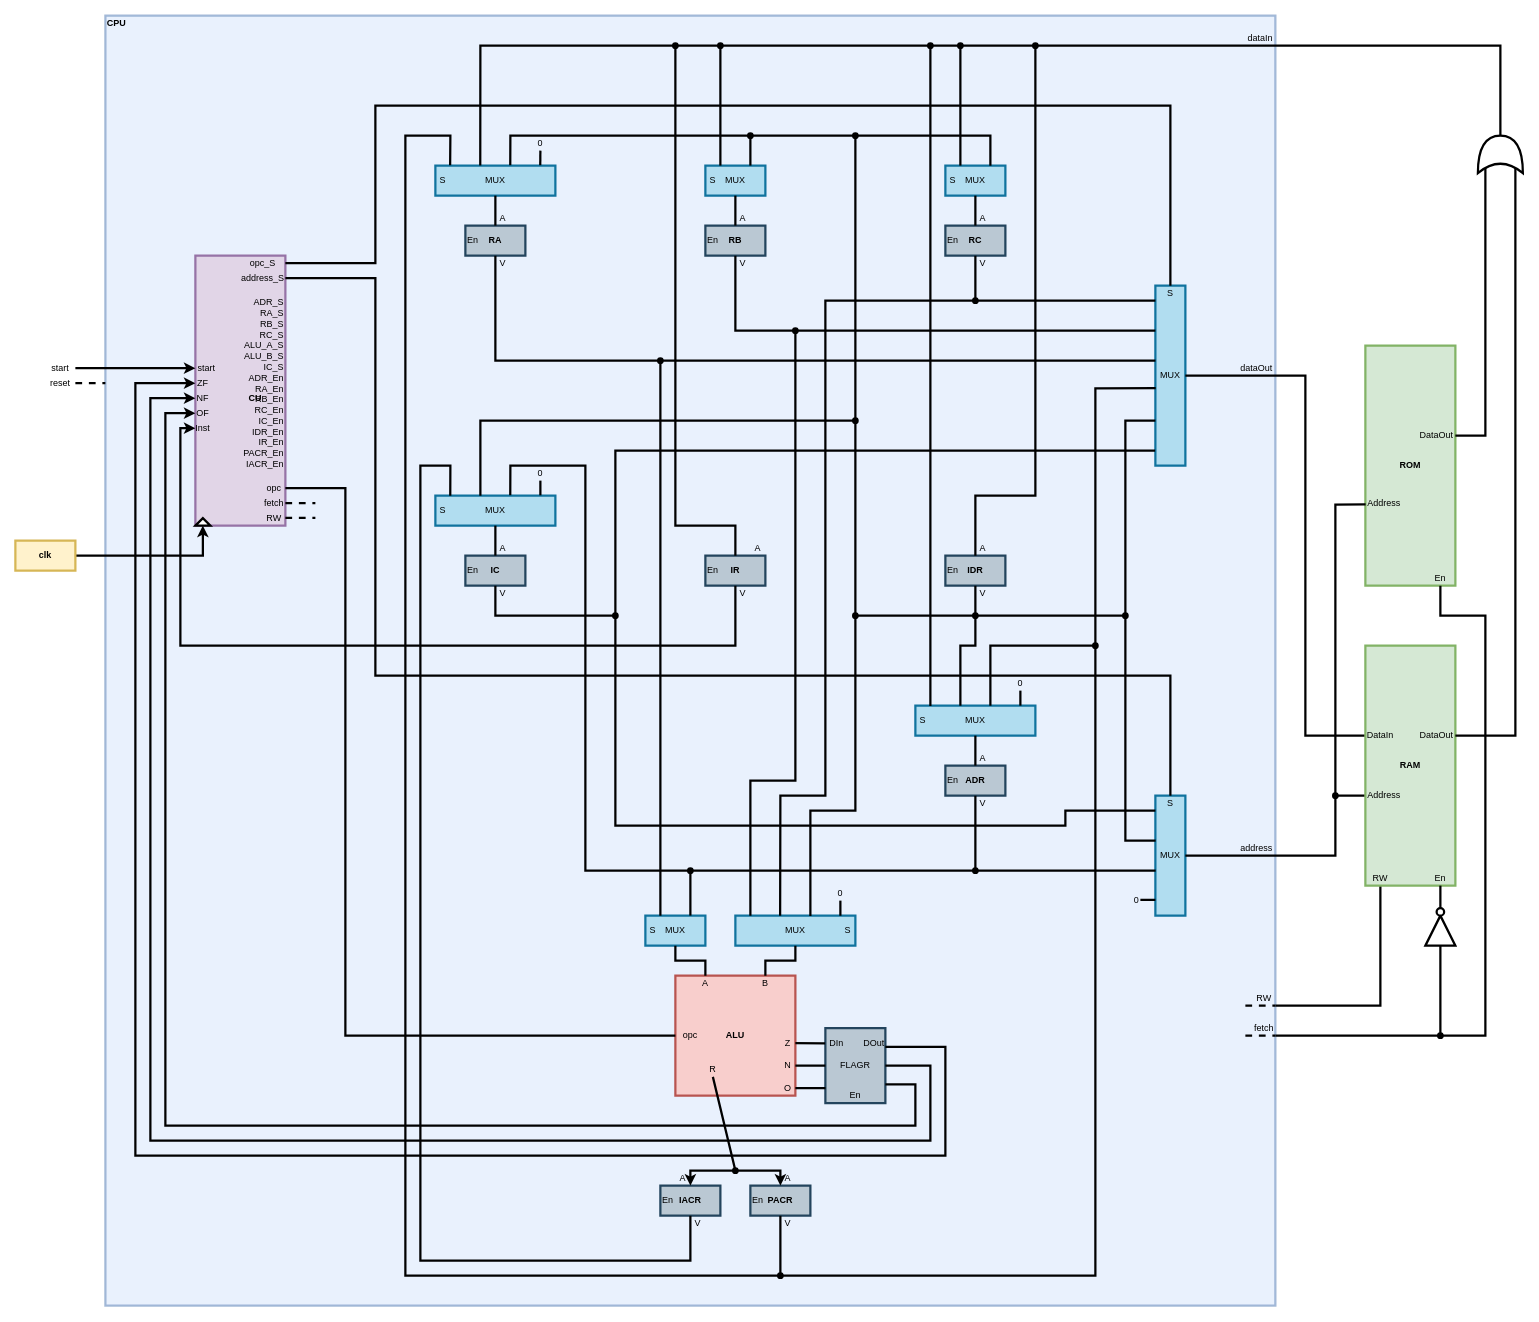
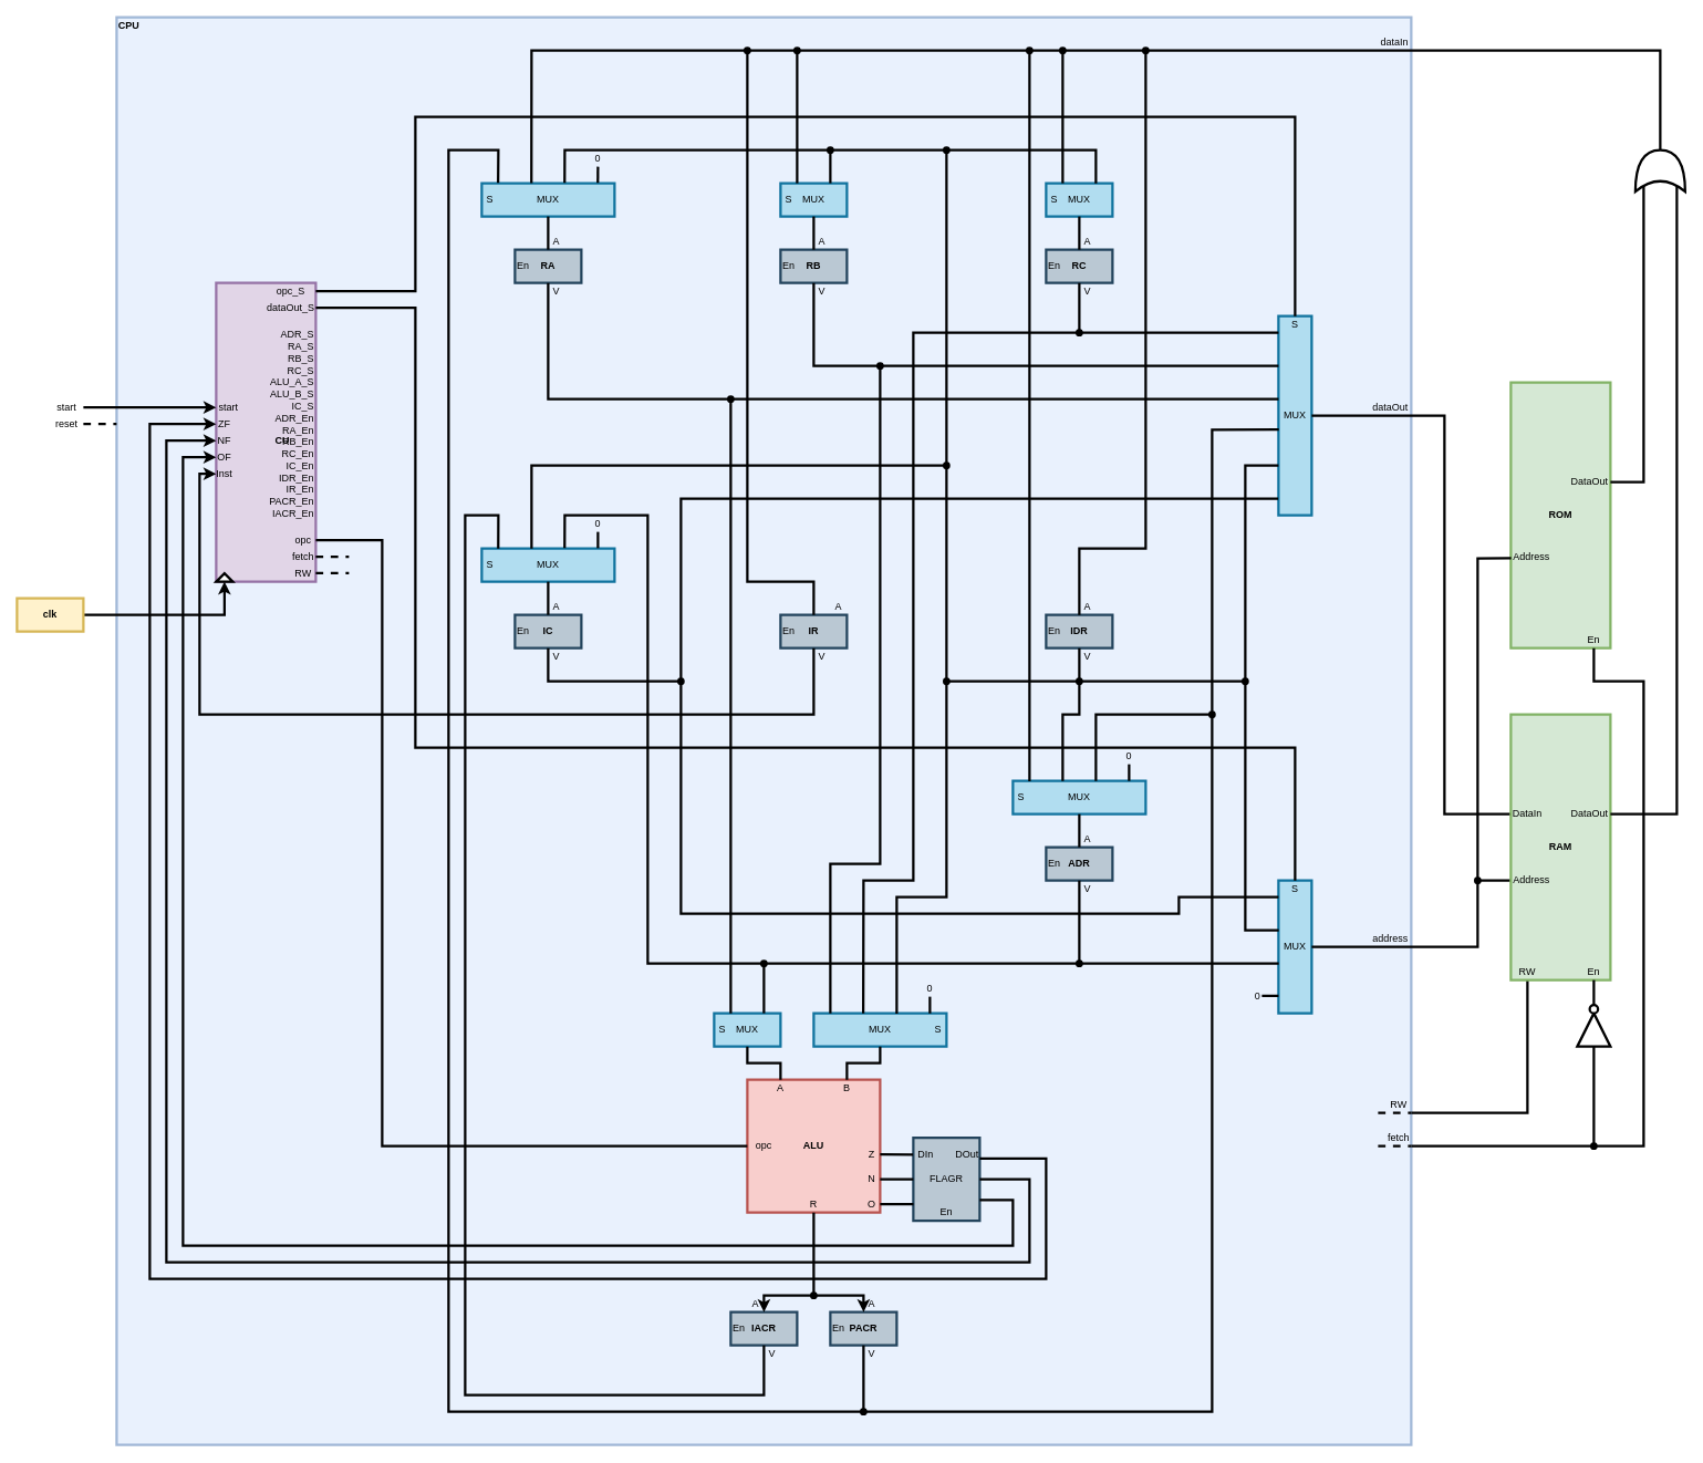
- <mxCell id="87" value="address_S" style="text;html=1;strokeColor=none;fillColor=none;align=center;verticalAlign=middle;whiteSpace=wrap;rounded=0;strokeWidth=3;" vertex="1" parent="1"><mxGeometry x="320" y="360" width="60" height="20" as="geometry" /></mxCell>
+ <mxCell id="87" value="dataOut_S" style="text;html=1;strokeColor=none;fillColor=none;align=center;verticalAlign=middle;whiteSpace=wrap;rounded=0;strokeWidth=3;" vertex="1" parent="1"><mxGeometry x="320" y="360" width="60" height="20" as="geometry" /></mxCell>
- <mxCell id="36" value="R" style="text;html=1;strokeColor=none;fillColor=none;align=center;verticalAlign=middle;whiteSpace=wrap;rounded=0;strokeWidth=3;" vertex="1" parent="1"><mxGeometry x="930" y="1415" width="40" height="20" as="geometry" /></mxCell>
+ <mxCell id="36" value="R" style="text;html=1;strokeColor=none;fillColor=none;align=center;verticalAlign=middle;whiteSpace=wrap;rounded=0;strokeWidth=3;" vertex="1" parent="1"><mxGeometry x="960" y="1440" width="40" height="20" as="geometry" /></mxCell>
